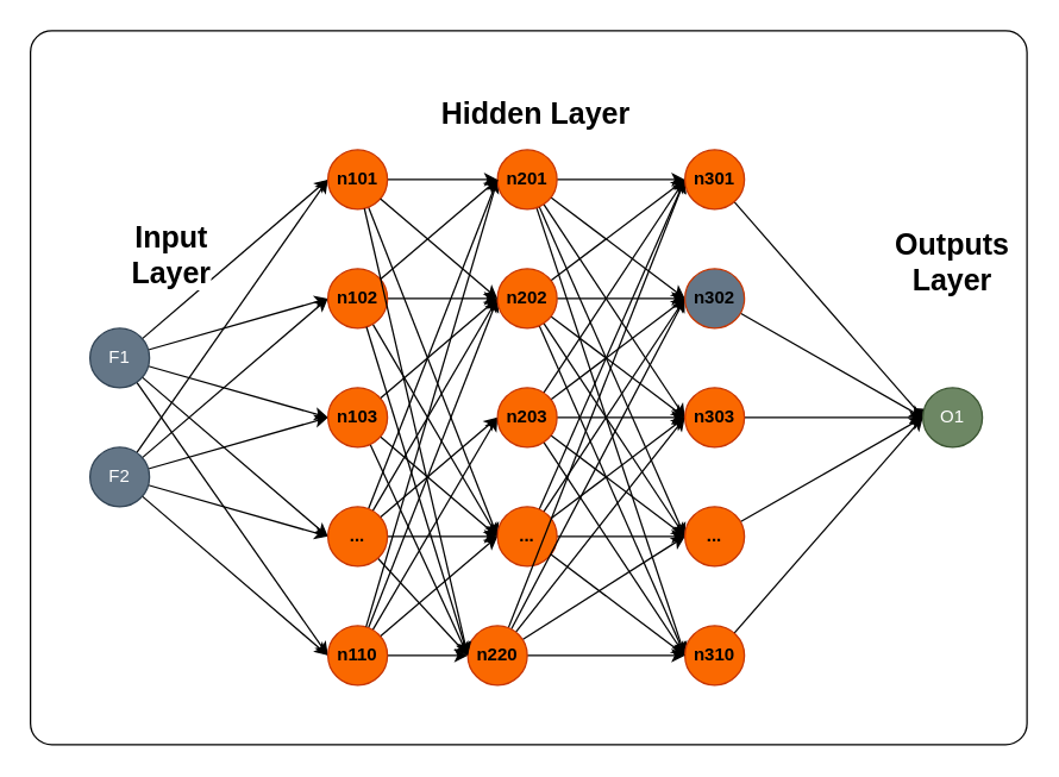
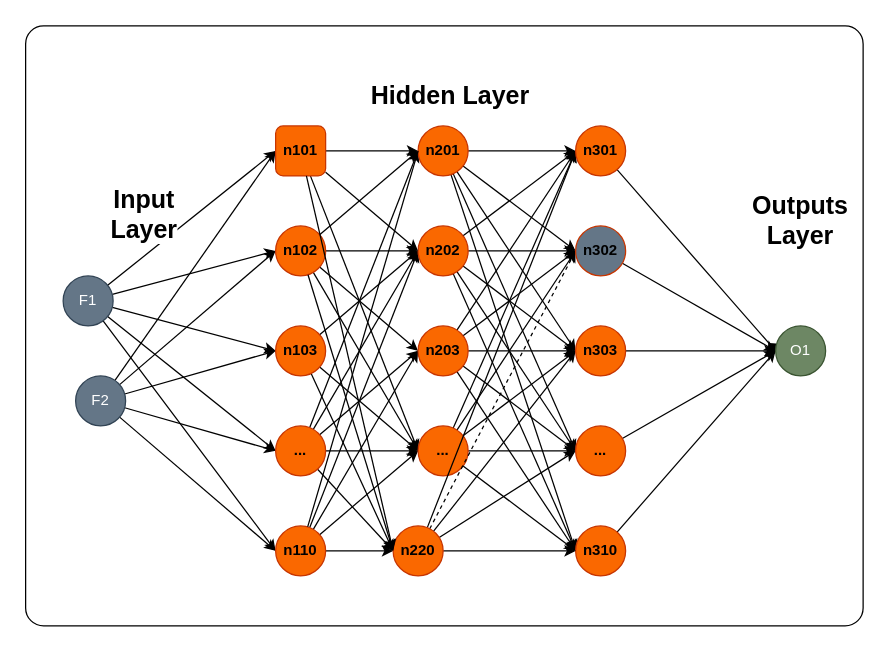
- <mxCell id="18" value="n101" style="ellipse;whiteSpace=wrap;html=1;aspect=fixed;fillColor=#fa6800;fontColor=#000000;strokeColor=#C73500;fontStyle=1" vertex="1" parent="2"><mxGeometry x="200" y="80" width="40" height="40" as="geometry" /></mxCell>
+ <mxCell id="18" value="n101" style="whiteSpace=wrap;html=1;aspect=fixed;fillColor=#fa6800;fontColor=#000000;strokeColor=#C73500;fontStyle=1;rounded=1;" vertex="1" parent="2"><mxGeometry x="200" y="80" width="40" height="40" as="geometry" /></mxCell>
- <mxCell id="15" value="F1" style="ellipse;whiteSpace=wrap;html=1;aspect=fixed;fillColor=#647687;fontColor=#ffffff;strokeColor=#314354;" vertex="1" parent="2"><mxGeometry x="40" y="200" width="40" height="40" as="geometry" /></mxCell>
+ <mxCell id="15" value="F1" style="ellipse;whiteSpace=wrap;html=1;aspect=fixed;fillColor=#647687;fontColor=#ffffff;strokeColor=#314354;" vertex="1" parent="2"><mxGeometry x="30" y="200" width="40" height="40" as="geometry" /></mxCell>
+ <mxCell id="22" style="edgeStyle=none;rounded=0;orthogonalLoop=1;jettySize=auto;html=1;entryX=0;entryY=0.5;entryDx=0;entryDy=0;strokeColor=default;align=center;verticalAlign=middle;fontFamily=Helvetica;fontSize=11;fontColor=default;labelBackgroundColor=default;endArrow=classic;" edge="1" parent="2" source="23" target="56"><mxGeometry relative="1" as="geometry" /></mxCell>
- <mxCell id="65" style="edgeStyle=none;rounded=0;orthogonalLoop=1;jettySize=auto;html=1;entryX=0;entryY=0.5;entryDx=0;entryDy=0;strokeColor=default;align=center;verticalAlign=middle;fontFamily=Helvetica;fontSize=11;fontColor=default;labelBackgroundColor=default;endArrow=classic;" edge="1" parent="2" source="67" target="71"><mxGeometry relative="1" as="geometry" /></mxCell>
+ <mxCell id="65" style="edgeStyle=none;rounded=0;orthogonalLoop=1;jettySize=auto;html=1;entryX=0;entryY=0.5;entryDx=0;entryDy=0;strokeColor=default;align=center;verticalAlign=middle;fontFamily=Helvetica;fontSize=11;fontColor=default;labelBackgroundColor=default;endArrow=classic;dashed=1;" edge="1" parent="2" source="67" target="71"><mxGeometry relative="1" as="geometry" /></mxCell>
